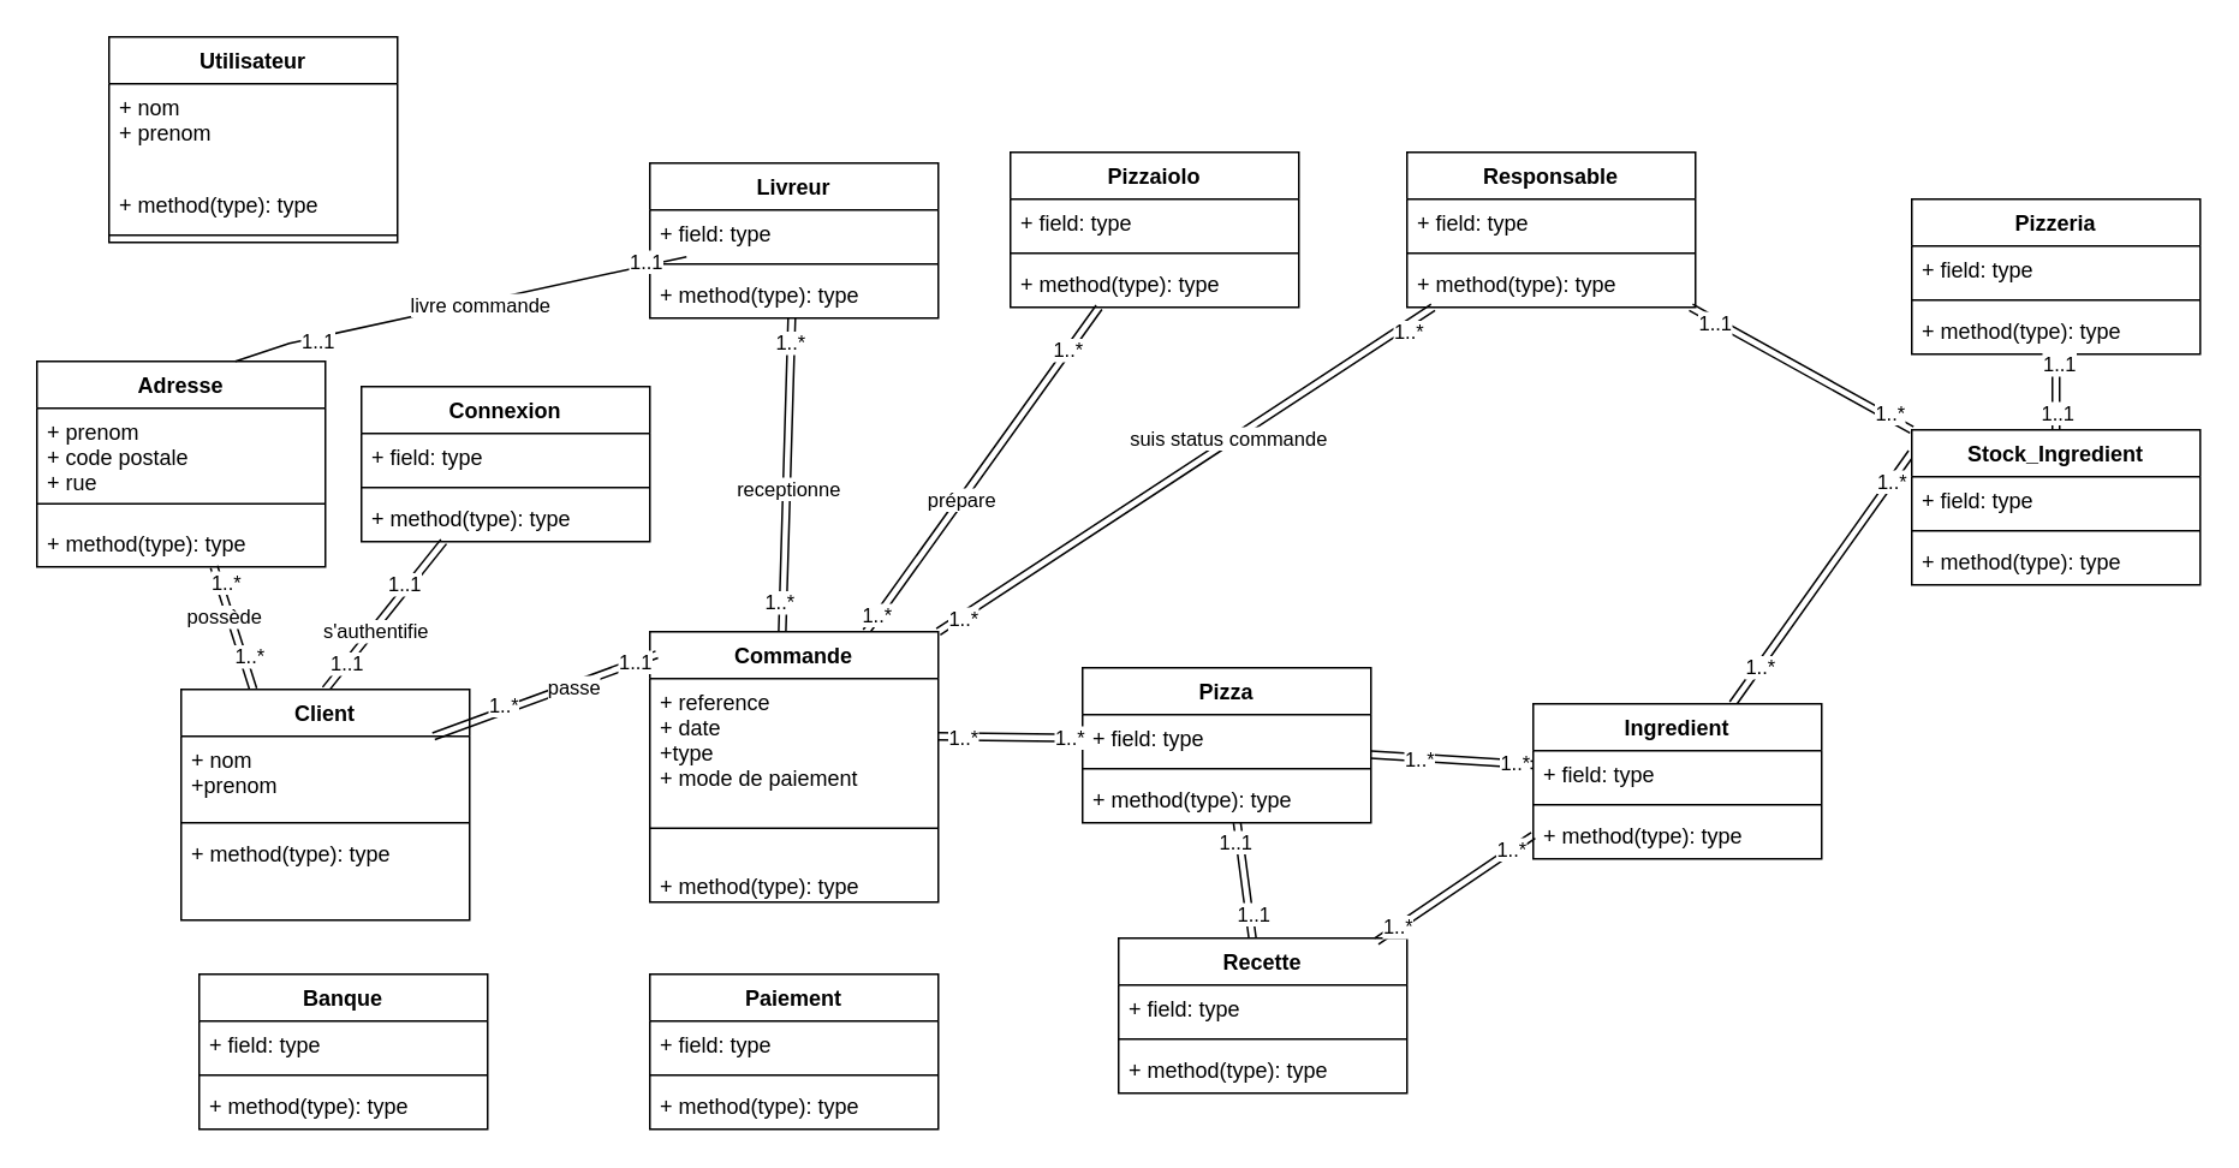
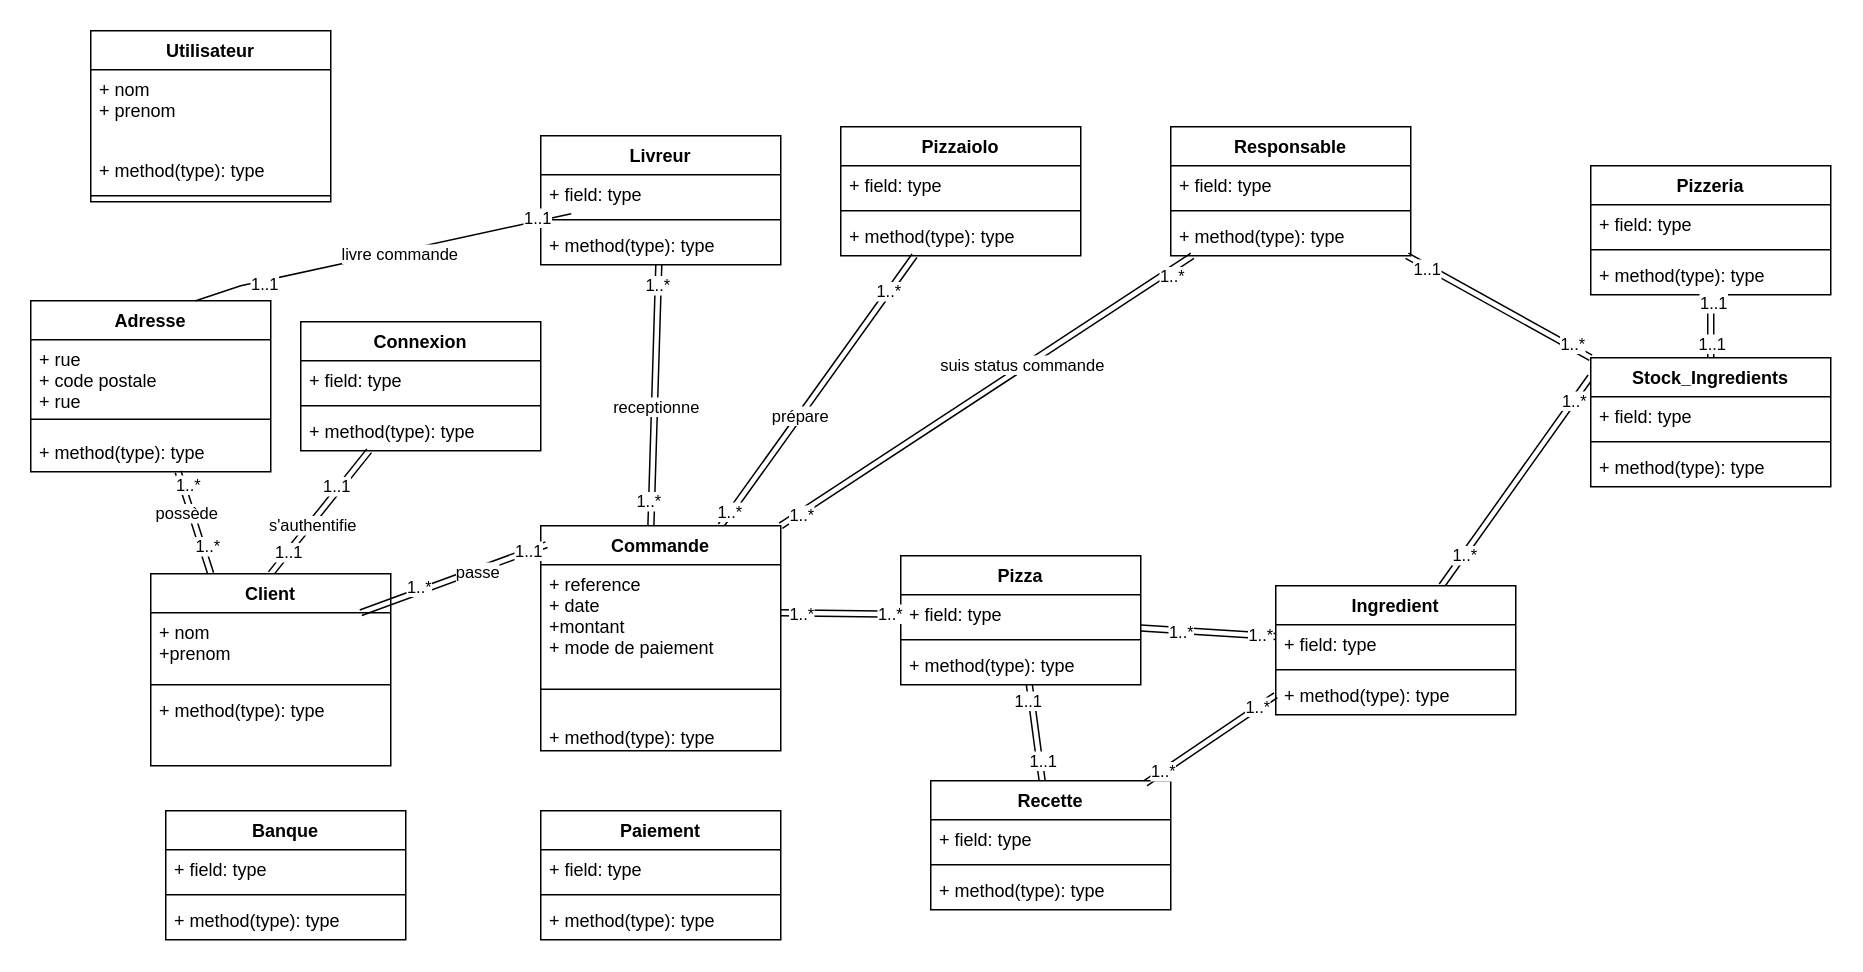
- <mxCell id="19" value="+ prenom&#10;+ code postale&#10;+ rue&#10;+ " style="text;strokeColor=none;fillColor=none;align=left;verticalAlign=top;spacingLeft=4;spacingRight=4;overflow=hidden;rotatable=0;points=[[0,0.5],[1,0.5]];portConstraint=eastwest;" parent="18" vertex="1"><mxGeometry y="26" width="160" height="44" as="geometry" /></mxCell>
+ <mxCell id="19" value="+ rue&#10;+ code postale&#10;+ rue&#10;+ " style="text;strokeColor=none;fillColor=none;align=left;verticalAlign=top;spacingLeft=4;spacingRight=4;overflow=hidden;rotatable=0;points=[[0,0.5],[1,0.5]];portConstraint=eastwest;" parent="18" vertex="1"><mxGeometry y="26" width="160" height="44" as="geometry" /></mxCell>
- <mxCell id="86" value="Stock_Ingredient" style="swimlane;fontStyle=1;align=center;verticalAlign=top;childLayout=stackLayout;horizontal=1;startSize=26;horizontalStack=0;resizeParent=1;resizeParentMax=0;resizeLast=0;collapsible=1;marginBottom=0;" parent="1" vertex="1"><mxGeometry x="1060" y="238" width="160" height="86" as="geometry" /></mxCell>
+ <mxCell id="86" value="Stock_Ingredients" style="swimlane;fontStyle=1;align=center;verticalAlign=top;childLayout=stackLayout;horizontal=1;startSize=26;horizontalStack=0;resizeParent=1;resizeParentMax=0;resizeLast=0;collapsible=1;marginBottom=0;" parent="1" vertex="1"><mxGeometry x="1060" y="238" width="160" height="86" as="geometry" /></mxCell>
- <mxCell id="35" value="+ reference&#10;+ date&#10;+type&#10;+ mode de paiement" style="text;strokeColor=none;fillColor=none;align=left;verticalAlign=top;spacingLeft=4;spacingRight=4;overflow=hidden;rotatable=0;points=[[0,0.5],[1,0.5]];portConstraint=eastwest;" parent="34" vertex="1"><mxGeometry y="26" width="160" height="64" as="geometry" /></mxCell>
+ <mxCell id="35" value="+ reference&#10;+ date&#10;+montant&#10;+ mode de paiement" style="text;strokeColor=none;fillColor=none;align=left;verticalAlign=top;spacingLeft=4;spacingRight=4;overflow=hidden;rotatable=0;points=[[0,0.5],[1,0.5]];portConstraint=eastwest;" parent="34" vertex="1"><mxGeometry y="26" width="160" height="64" as="geometry" /></mxCell>
